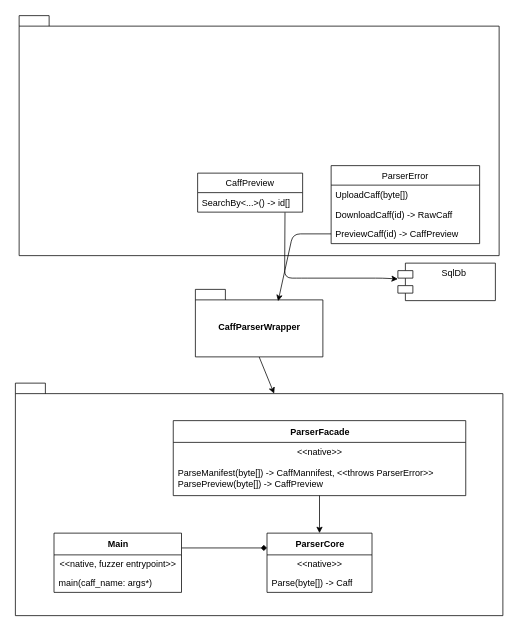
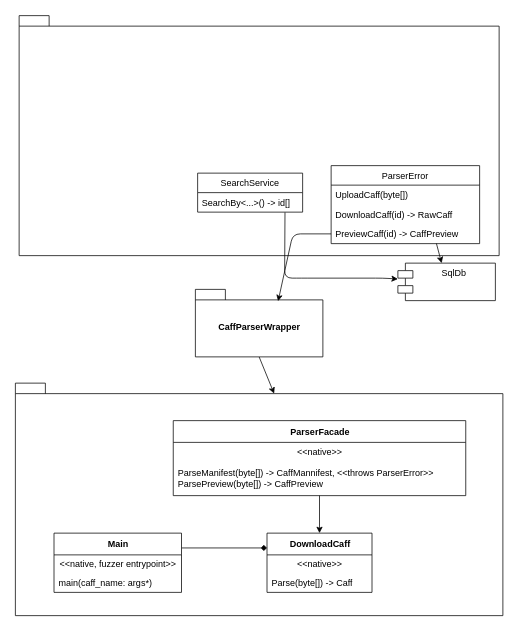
- <mxCell id="24" value="CaffPreview" style="swimlane;fontStyle=0;childLayout=stackLayout;horizontal=1;startSize=26;fillColor=none;horizontalStack=0;resizeParent=1;resizeParentMax=0;resizeLast=0;collapsible=1;marginBottom=0;" vertex="1" parent="1"><mxGeometry x="263" y="230" width="140" height="52" as="geometry" /></mxCell>
+ <mxCell id="24" value="SearchService" style="swimlane;fontStyle=0;childLayout=stackLayout;horizontal=1;startSize=26;fillColor=none;horizontalStack=0;resizeParent=1;resizeParentMax=0;resizeLast=0;collapsible=1;marginBottom=0;" vertex="1" parent="1"><mxGeometry x="263" y="230" width="140" height="52" as="geometry" /></mxCell>
+ <mxCell id="22" style="edgeStyle=none;html=1;exitX=0.709;exitY=0.993;exitDx=0;exitDy=0;exitPerimeter=0;" edge="1" parent="1" source="20" target="21"><mxGeometry relative="1" as="geometry" /></mxCell>
- <mxCell id="7" value="ParserCore" style="swimlane;fontStyle=1;align=center;verticalAlign=middle;childLayout=stackLayout;horizontal=1;startSize=29;horizontalStack=0;resizeParent=1;resizeParentMax=0;resizeLast=0;collapsible=0;marginBottom=0;html=1;" vertex="1" parent="1"><mxGeometry x="355.5" y="710" width="140" height="79" as="geometry" /></mxCell>
+ <mxCell id="7" value="DownloadCaff" style="swimlane;fontStyle=1;align=center;verticalAlign=middle;childLayout=stackLayout;horizontal=1;startSize=29;horizontalStack=0;resizeParent=1;resizeParentMax=0;resizeLast=0;collapsible=0;marginBottom=0;html=1;" vertex="1" parent="1"><mxGeometry x="355.5" y="710" width="140" height="79" as="geometry" /></mxCell>
